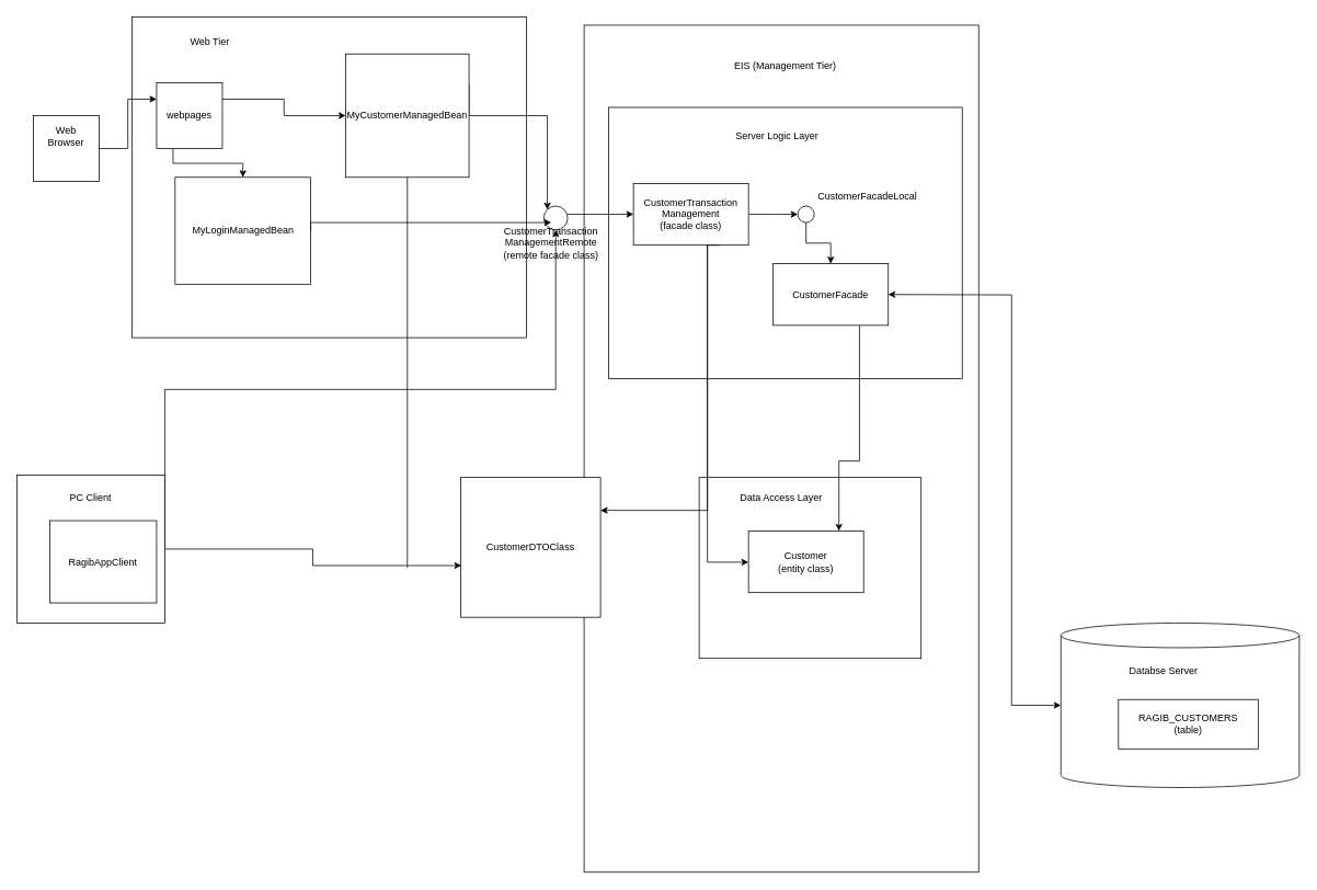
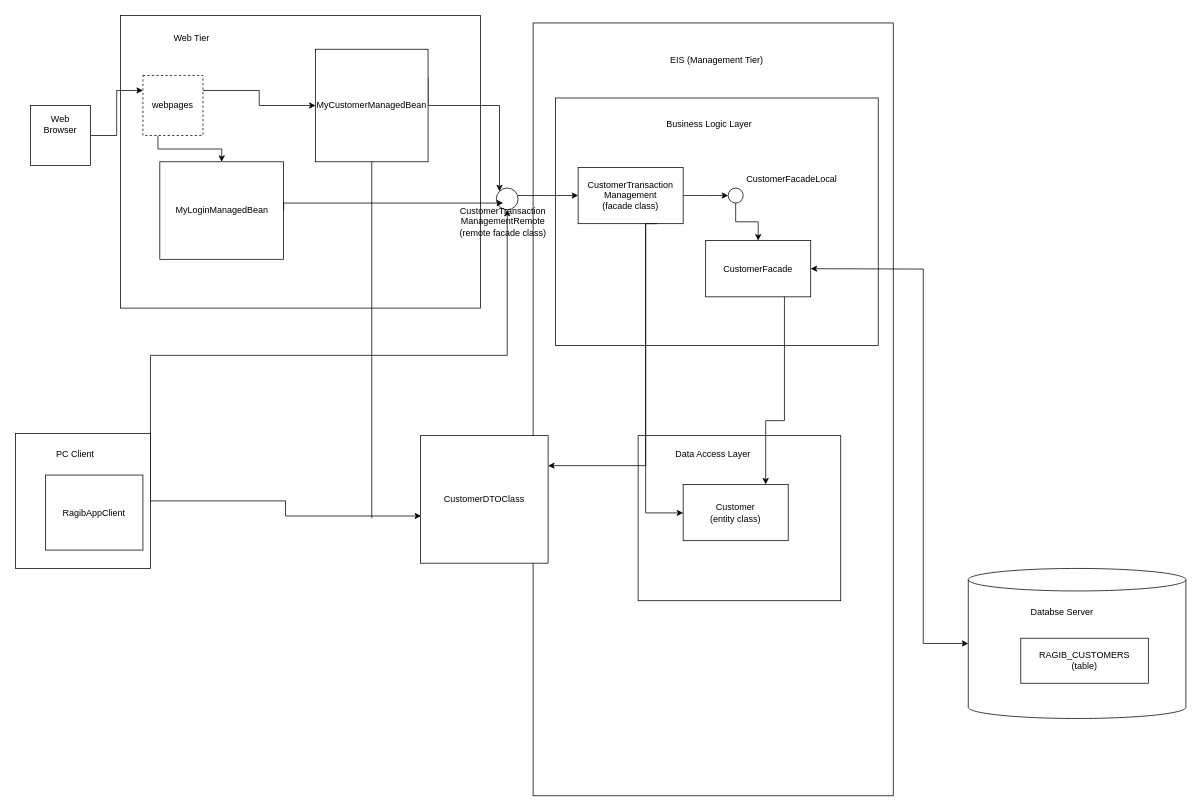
- <mxCell id="9" value="webpages" style="whiteSpace=wrap;html=1;aspect=fixed;" parent="1" vertex="1"><mxGeometry x="190" y="100" width="80" height="80" as="geometry" /></mxCell>
+ <mxCell id="9" value="webpages" style="whiteSpace=wrap;html=1;aspect=fixed;dashed=1;" parent="1" vertex="1"><mxGeometry x="190" y="100" width="80" height="80" as="geometry" /></mxCell>
- <mxCell id="17" value="Server Logic Layer" style="text;html=1;strokeColor=none;fillColor=none;align=center;verticalAlign=middle;whiteSpace=wrap;rounded=0;" parent="1" vertex="1"><mxGeometry x="850" y="150" width="190" height="30" as="geometry" /></mxCell>
+ <mxCell id="17" value="Business Logic Layer" style="text;html=1;strokeColor=none;fillColor=none;align=center;verticalAlign=middle;whiteSpace=wrap;rounded=0;" parent="1" vertex="1"><mxGeometry x="850" y="150" width="190" height="30" as="geometry" /></mxCell>
- <mxCell id="33" value="PC Client" style="text;html=1;strokeColor=none;fillColor=none;align=center;verticalAlign=middle;whiteSpace=wrap;rounded=0;" parent="1" vertex="1"><mxGeometry x="40" y="590" width="140" height="30" as="geometry" /></mxCell>
+ <mxCell id="33" value="PC Client" style="text;html=1;strokeColor=none;fillColor=none;align=center;verticalAlign=middle;whiteSpace=wrap;rounded=0;" parent="1" vertex="1"><mxGeometry x="30" y="590" width="140" height="30" as="geometry" /></mxCell>
